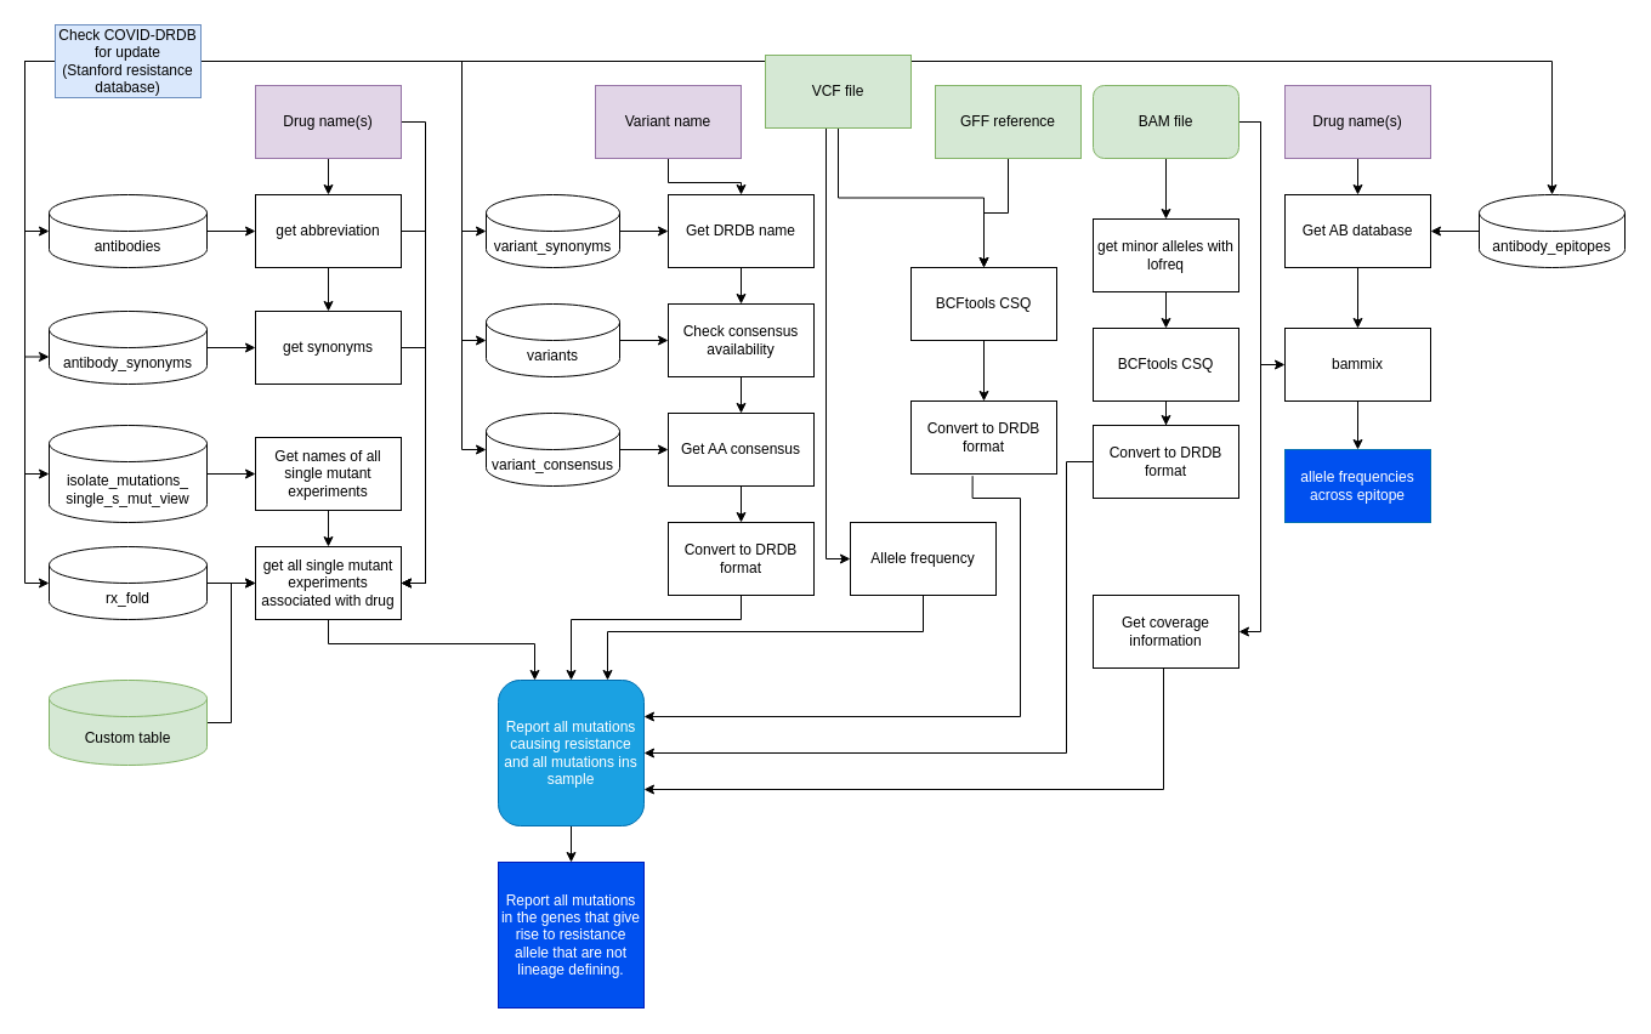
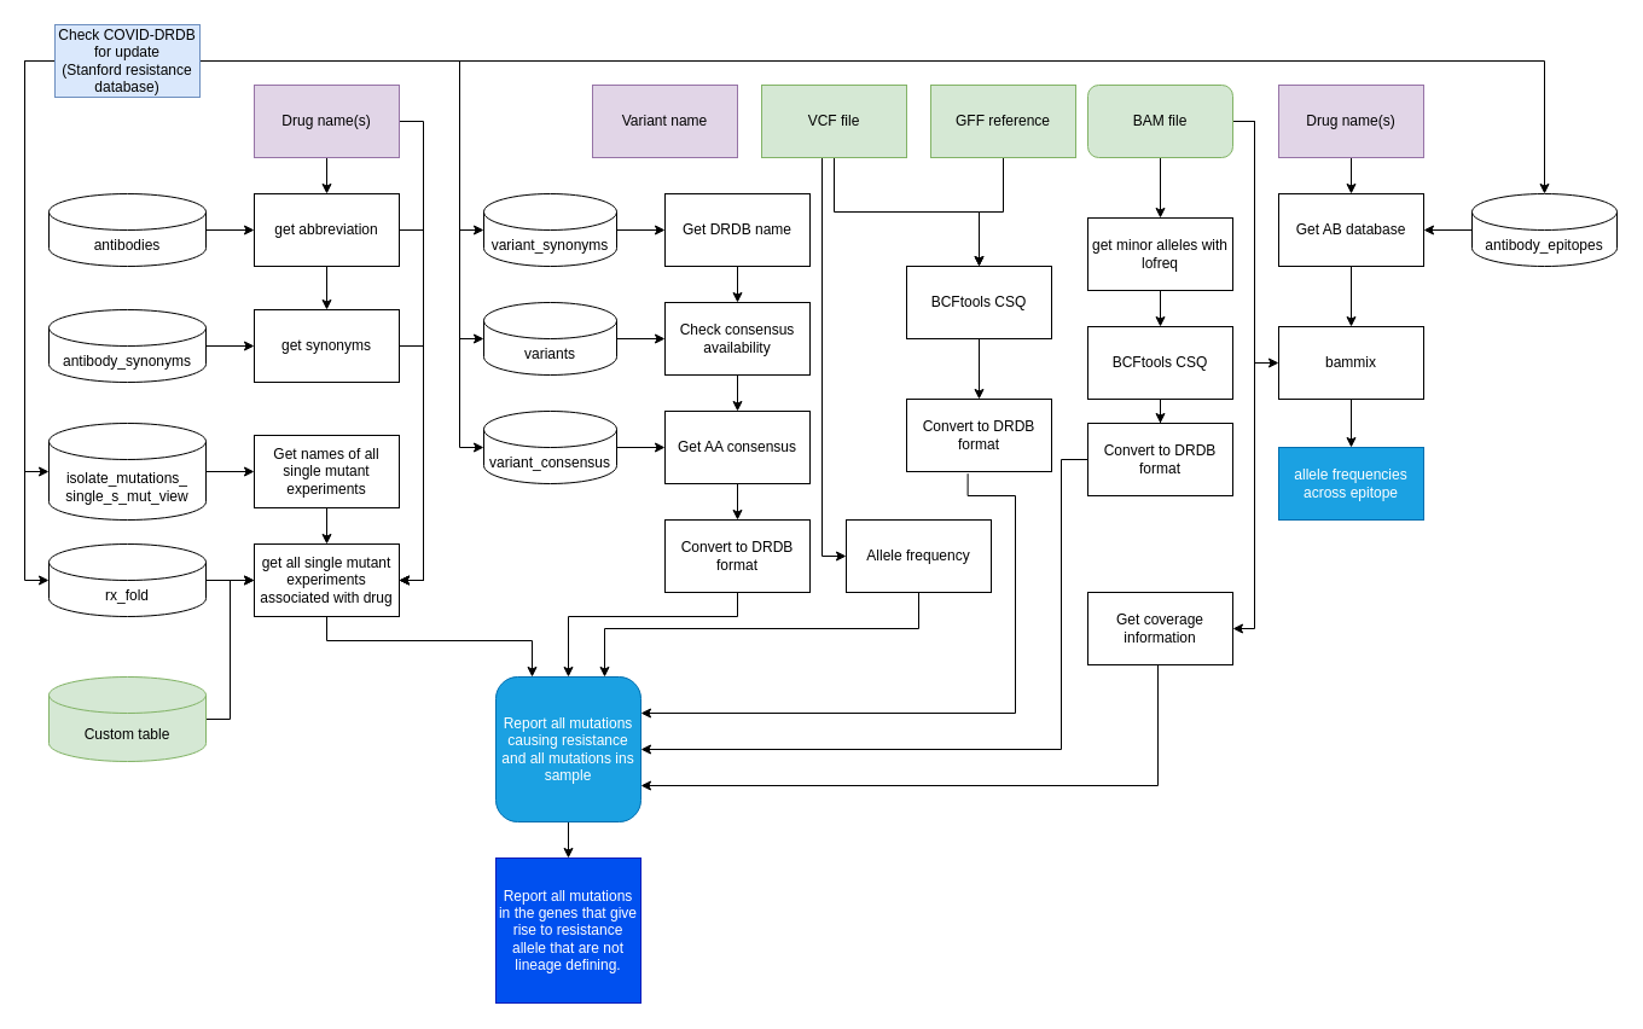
- <mxCell id="33" value="VCF file" style="rounded=0;whiteSpace=wrap;html=1;fillColor=#d5e8d4;strokeColor=#82b366;" parent="1" vertex="1"><mxGeometry x="630" y="45" width="120" height="60" as="geometry" /></mxCell>
+ <mxCell id="33" value="VCF file" style="rounded=0;whiteSpace=wrap;html=1;fillColor=#d5e8d4;strokeColor=#82b366;" parent="1" vertex="1"><mxGeometry x="630" y="70" width="120" height="60" as="geometry" /></mxCell>
- <mxCell id="36" value="" style="edgeStyle=orthogonalEdgeStyle;rounded=0;orthogonalLoop=1;jettySize=auto;html=1;" parent="1" source="37" target="43" edge="1"><mxGeometry relative="1" as="geometry" /></mxCell>
- <mxCell id="4" style="edgeStyle=orthogonalEdgeStyle;rounded=0;orthogonalLoop=1;jettySize=auto;html=1;entryX=0;entryY=0.5;entryDx=0;entryDy=0;entryPerimeter=0;" parent="1" source="12" target="3" edge="1"><mxGeometry relative="1" as="geometry"><Array as="points"><mxPoint x="20" y="50" /><mxPoint x="20" y="190" /></Array></mxGeometry></mxCell>
- <mxCell id="5" style="edgeStyle=orthogonalEdgeStyle;rounded=0;orthogonalLoop=1;jettySize=auto;html=1;entryX=0;entryY=0;entryDx=0;entryDy=37.5;entryPerimeter=0;" parent="1" source="12" target="22" edge="1"><mxGeometry relative="1" as="geometry"><Array as="points"><mxPoint x="20" y="50" /><mxPoint x="20" y="294" /></Array></mxGeometry></mxCell>
- <mxCell id="66" value="allele frequencies across epitope" style="rounded=0;whiteSpace=wrap;html=1;fillColor=#0050ef;strokeColor=#006EAF;fontColor=#ffffff;" parent="1" vertex="1"><mxGeometry x="1058" y="370" width="120" height="60" as="geometry" /></mxCell>
+ <mxCell id="66" value="allele frequencies across epitope" style="rounded=0;whiteSpace=wrap;html=1;fillColor=#1ba1e2;strokeColor=#006EAF;fontColor=#ffffff;" parent="1" vertex="1"><mxGeometry x="1058" y="370" width="120" height="60" as="geometry" /></mxCell>
